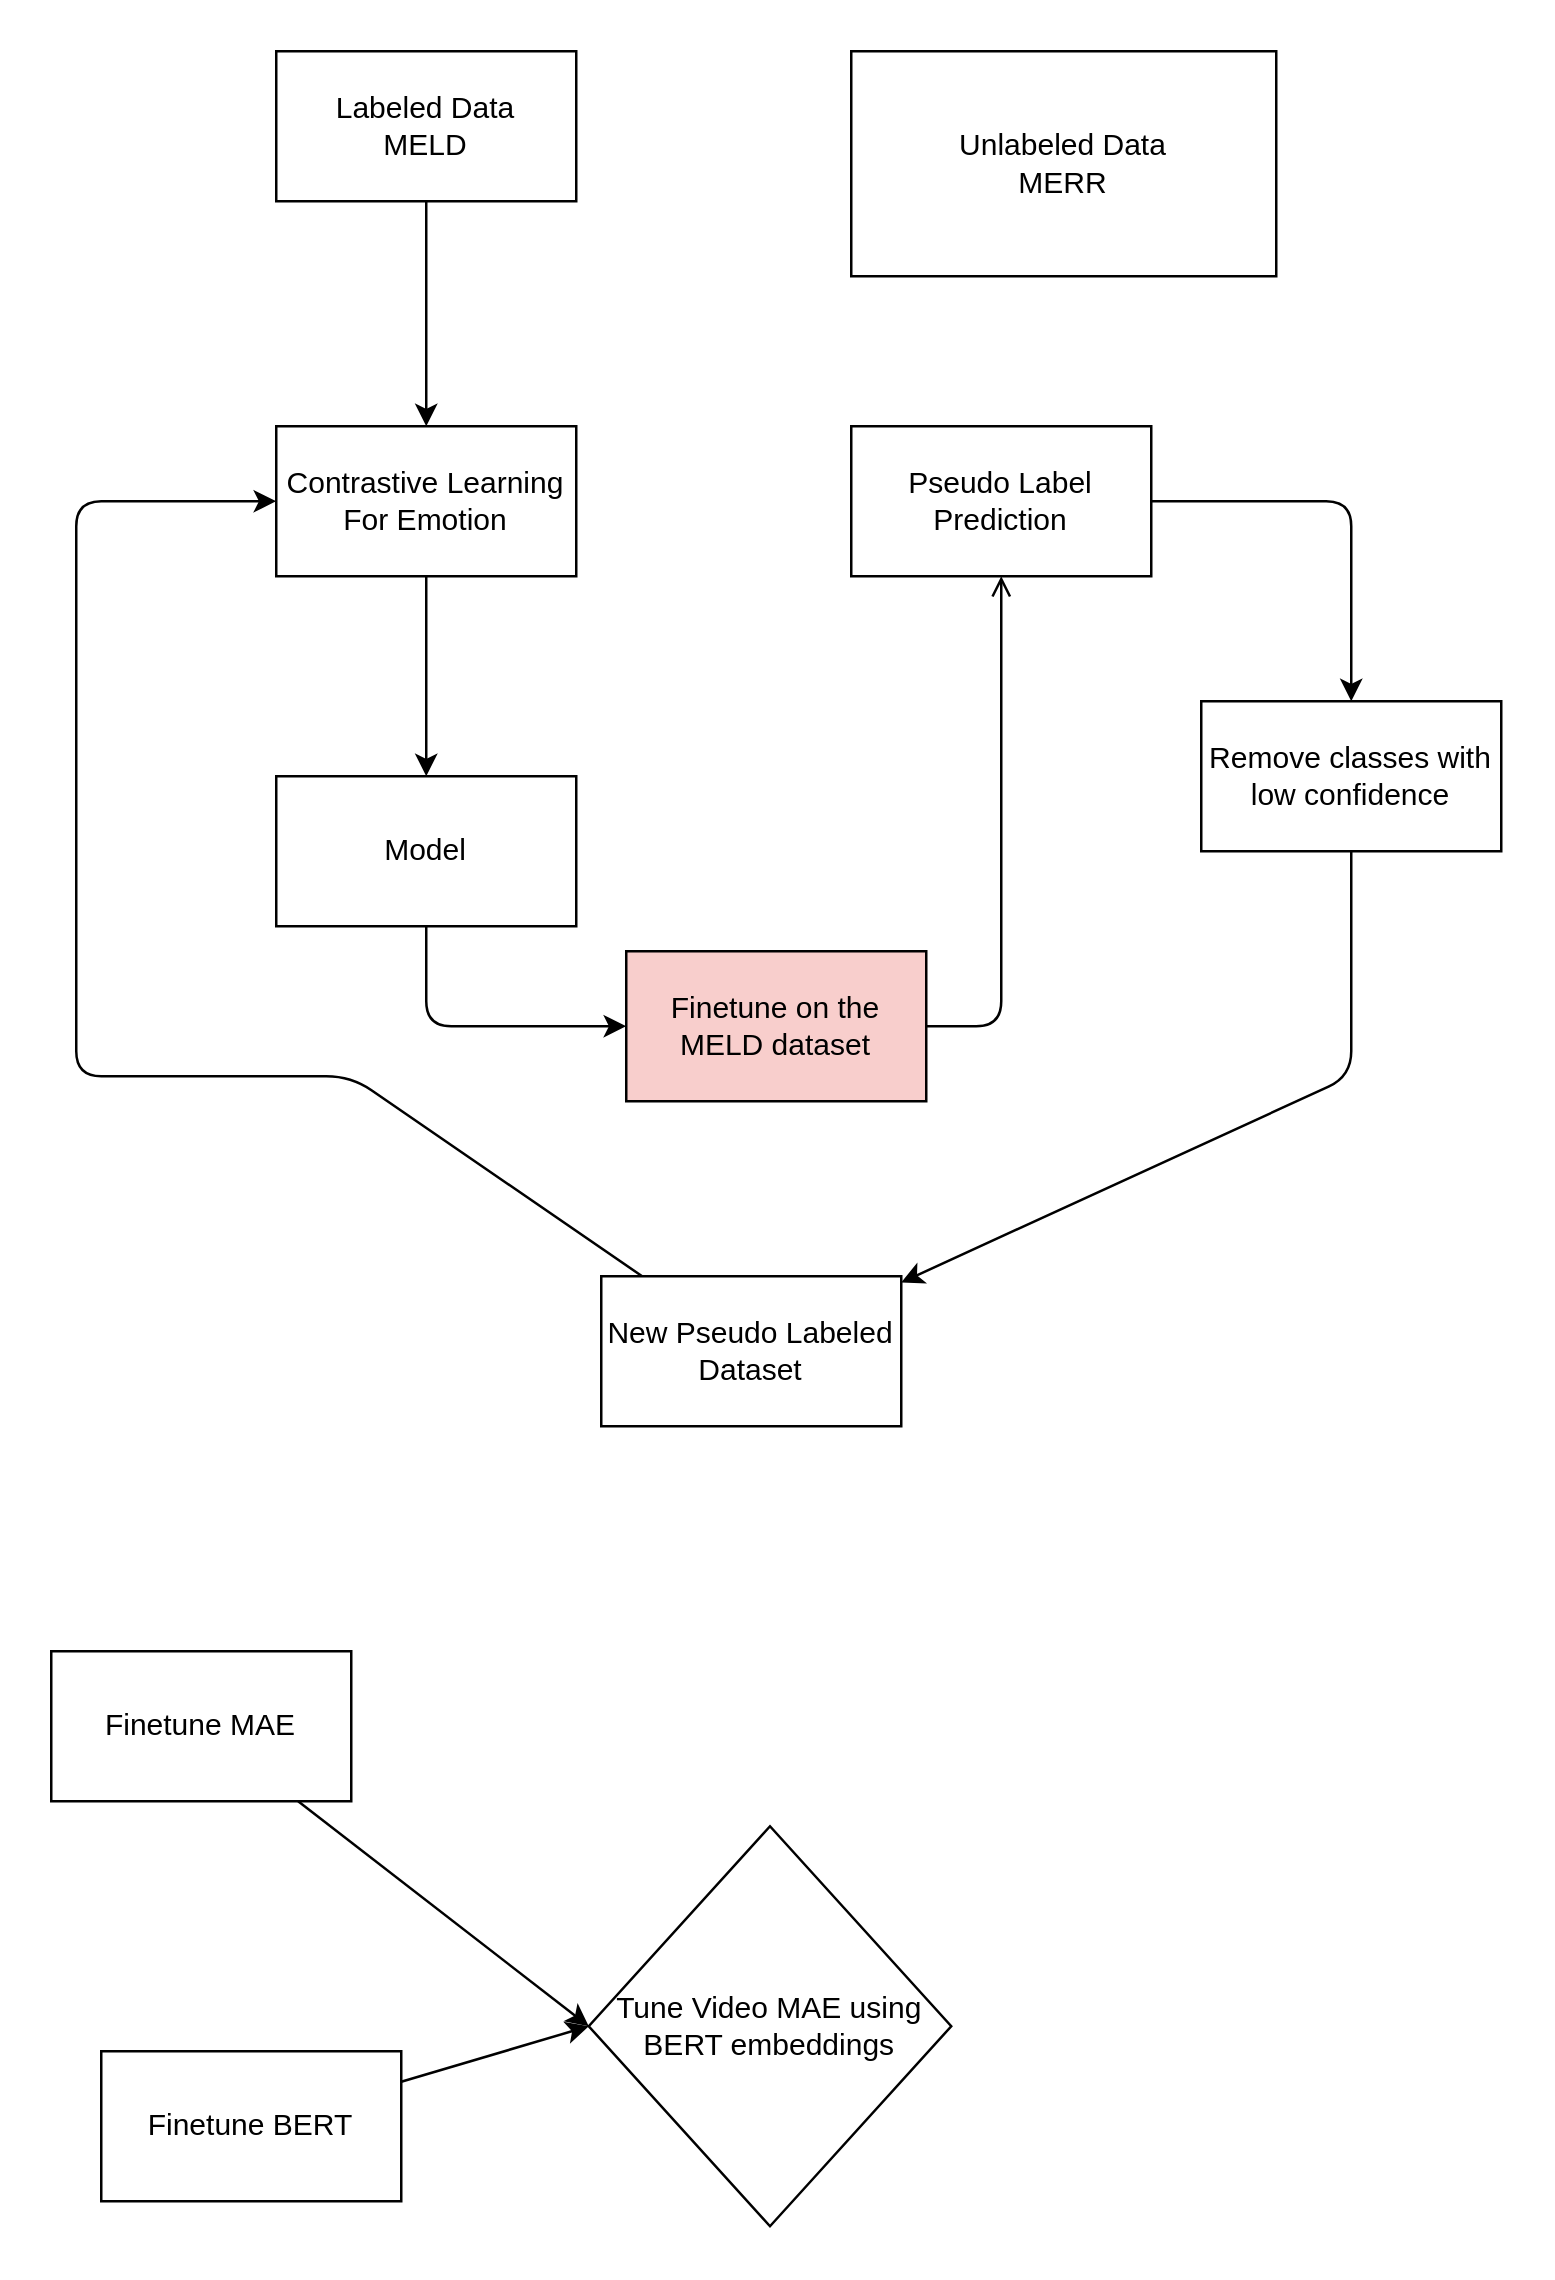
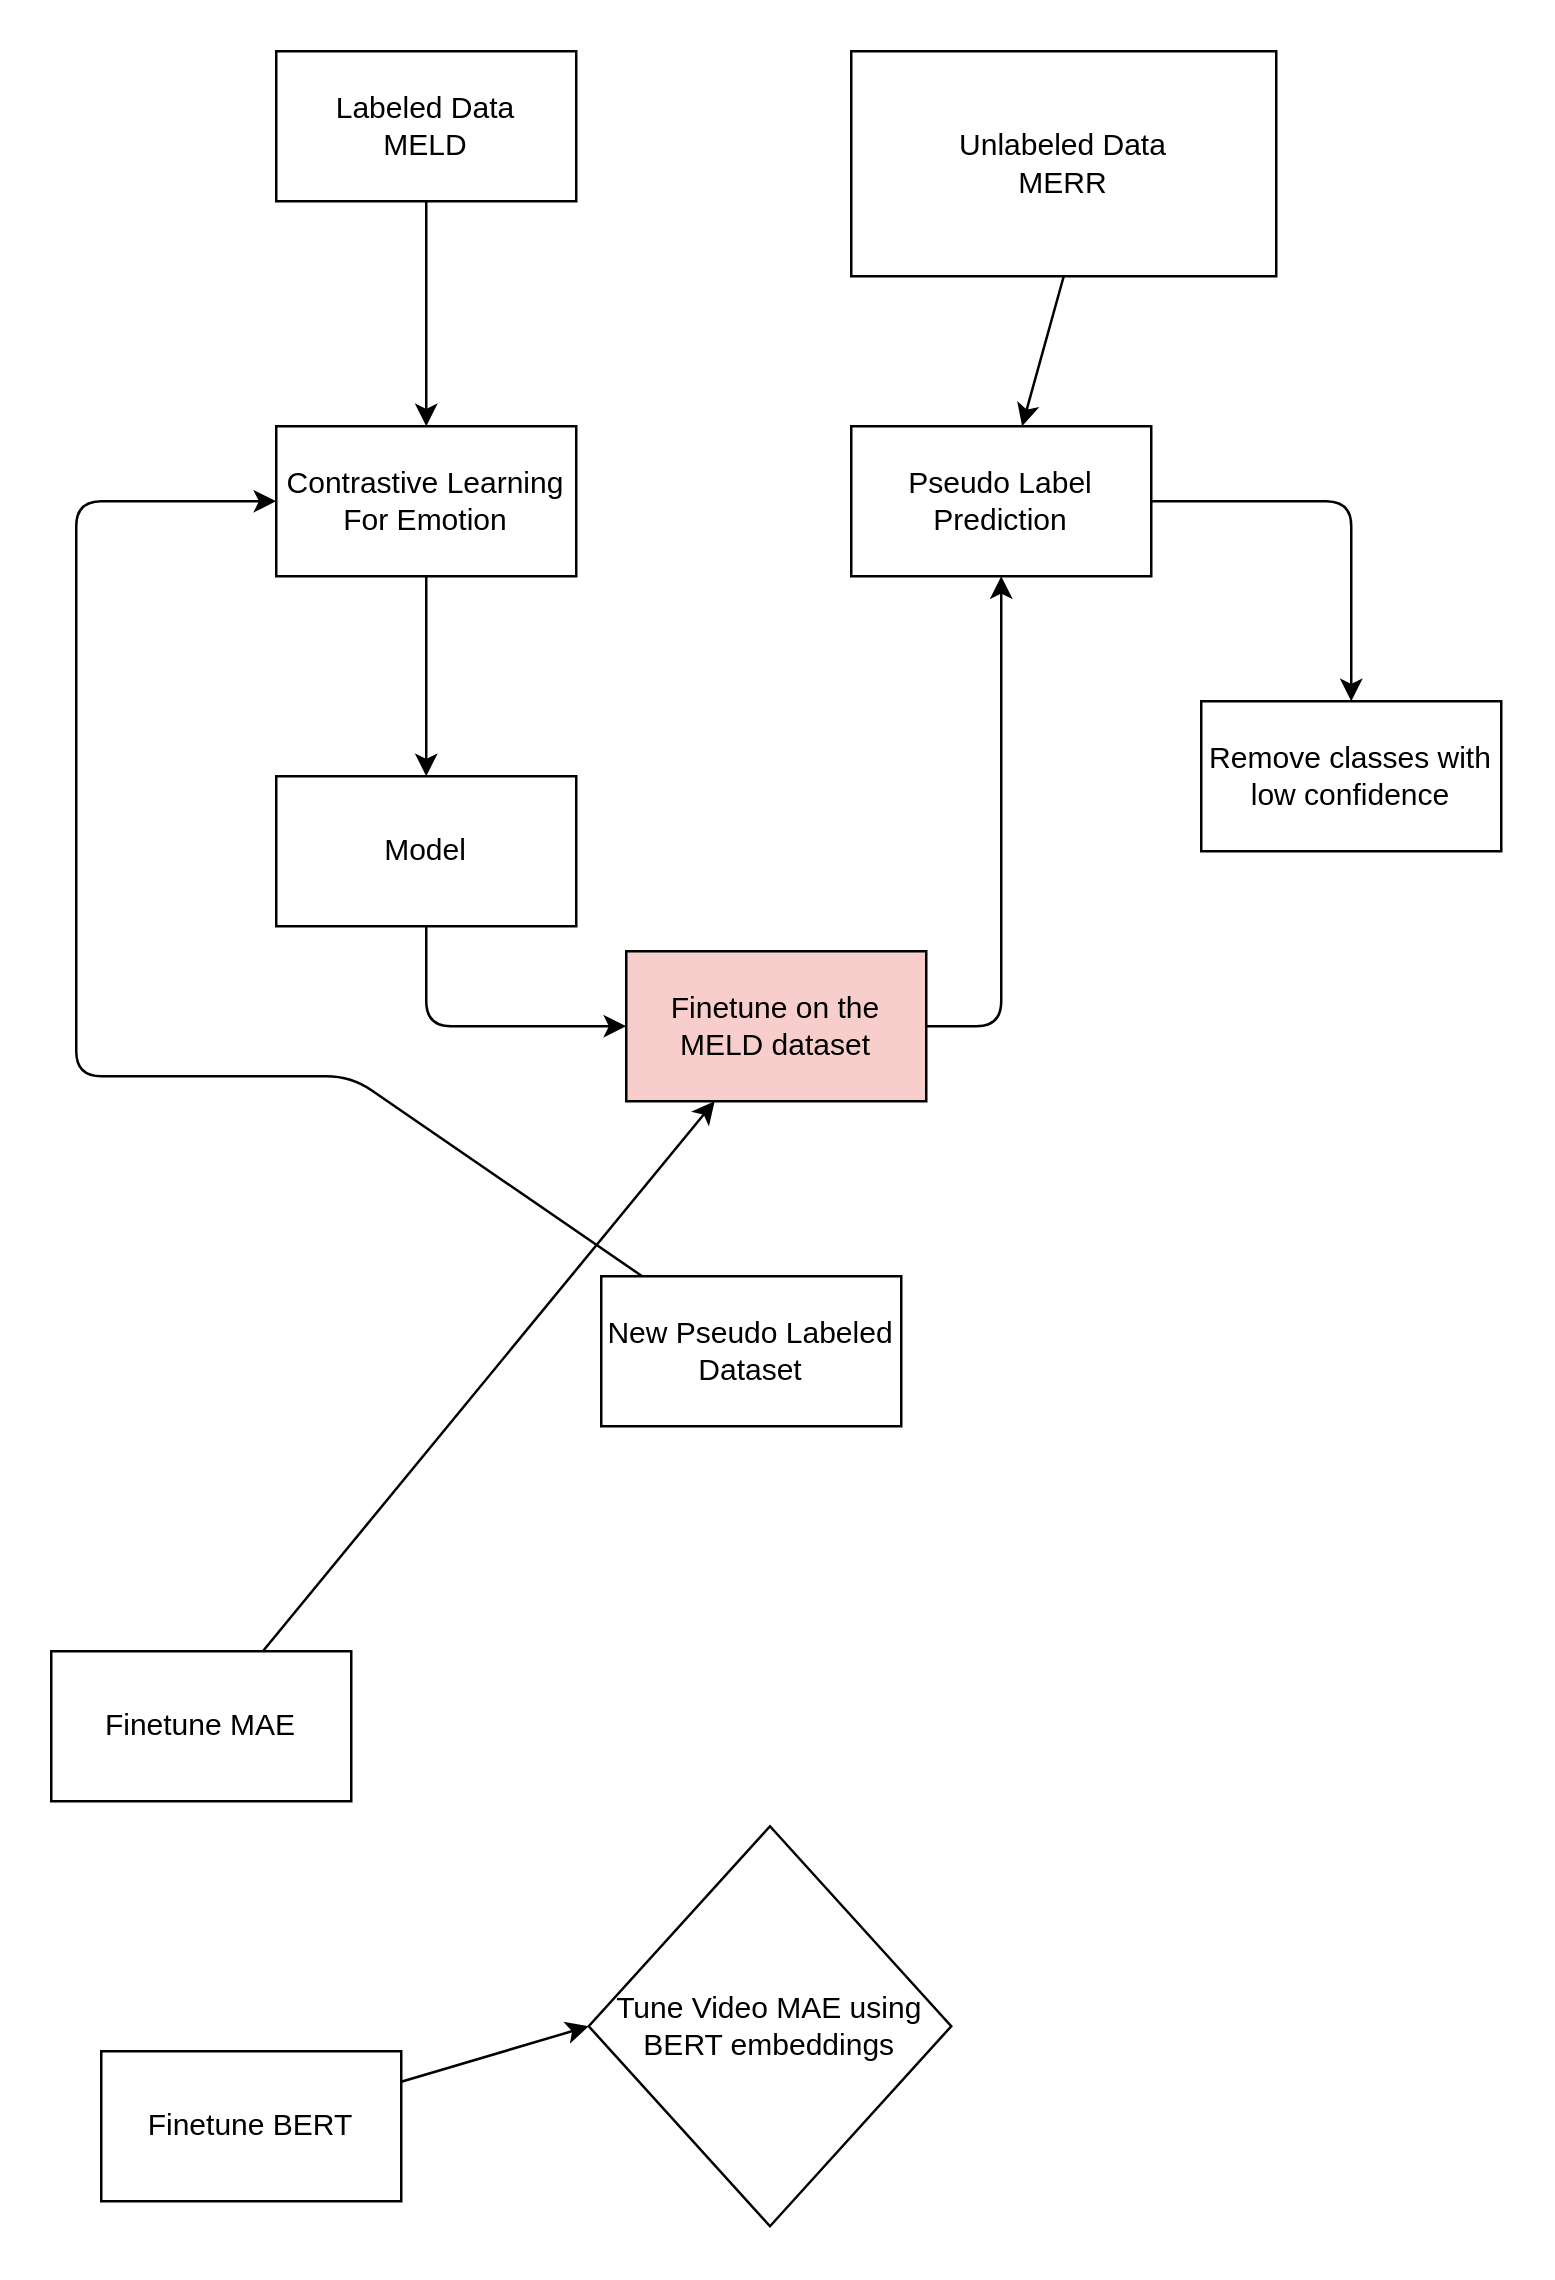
+ <mxCell id="4" style="edgeStyle=none;html=1;exitX=0.5;exitY=1;exitDx=0;exitDy=0;" parent="1" source="5" target="9" edge="1"><mxGeometry relative="1" as="geometry" /></mxCell>
- <mxCell id="14" style="edgeStyle=none;html=1;entryX=0.5;entryY=1;entryDx=0;entryDy=0;exitX=1;exitY=0.5;exitDx=0;exitDy=0;endArrow=open;" parent="1" source="17" target="9" edge="1"><mxGeometry relative="1" as="geometry"><Array as="points"><mxPoint x="400" y="410" /><mxPoint x="400" y="340" /></Array></mxGeometry></mxCell>
+ <mxCell id="14" style="edgeStyle=none;html=1;entryX=0.5;entryY=1;entryDx=0;entryDy=0;exitX=1;exitY=0.5;exitDx=0;exitDy=0;" parent="1" source="17" target="9" edge="1"><mxGeometry relative="1" as="geometry"><Array as="points"><mxPoint x="400" y="410" /><mxPoint x="400" y="340" /></Array></mxGeometry></mxCell>
- <mxCell id="10" value="" style="edgeStyle=none;html=1;" parent="1" source="11" target="13" edge="1"><mxGeometry relative="1" as="geometry"><Array as="points"><mxPoint x="540" y="430" /></Array></mxGeometry></mxCell>
- <mxCell id="18" style="edgeStyle=none;html=1;entryX=0;entryY=0.5;entryDx=0;entryDy=0;" edge="1" parent="1" source="19" target="22"><mxGeometry relative="1" as="geometry" /></mxCell>
+ <mxCell id="18" style="edgeStyle=none;html=1;" edge="1" parent="1" source="19" target="17"><mxGeometry relative="1" as="geometry" /></mxCell>
